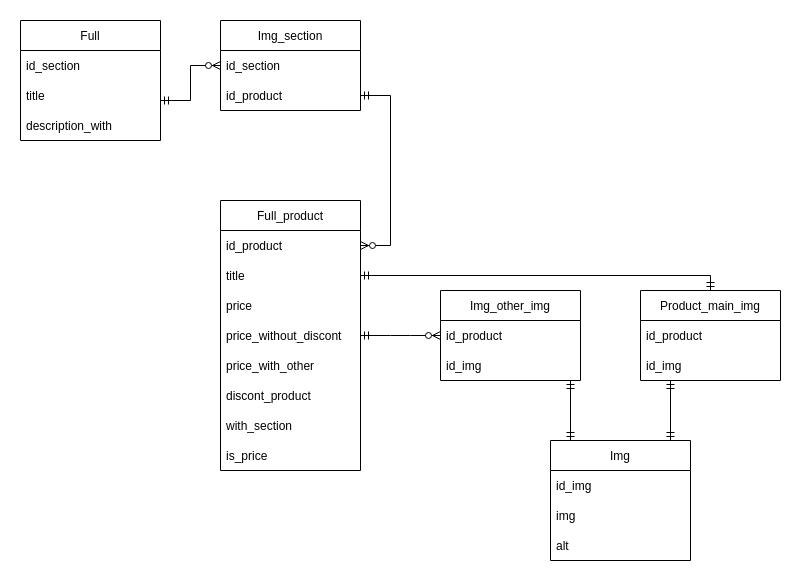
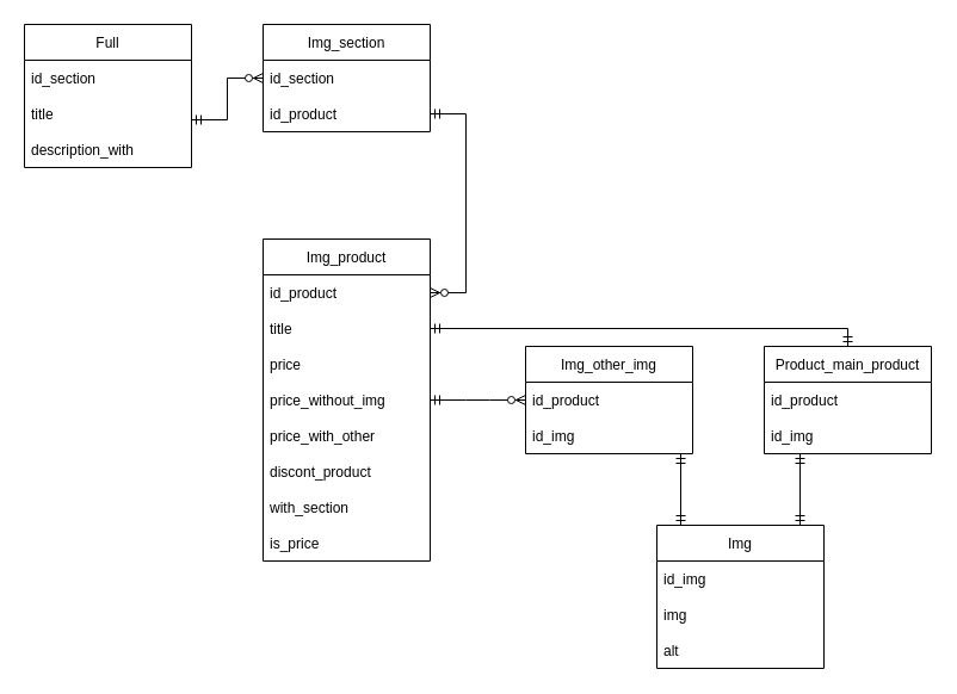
- <mxCell id="9" value="Full_product" style="swimlane;fontStyle=0;childLayout=stackLayout;horizontal=1;startSize=30;horizontalStack=0;resizeParent=1;resizeParentMax=0;resizeLast=0;collapsible=1;marginBottom=0;" parent="1" vertex="1"><mxGeometry x="220" y="200" width="140" height="270" as="geometry" /></mxCell>
+ <mxCell id="9" value="Img_product" style="swimlane;fontStyle=0;childLayout=stackLayout;horizontal=1;startSize=30;horizontalStack=0;resizeParent=1;resizeParentMax=0;resizeLast=0;collapsible=1;marginBottom=0;" parent="1" vertex="1"><mxGeometry x="220" y="200" width="140" height="270" as="geometry" /></mxCell>
- <mxCell id="18" value="Product_main_img" style="swimlane;fontStyle=0;childLayout=stackLayout;horizontal=1;startSize=30;horizontalStack=0;resizeParent=1;resizeParentMax=0;resizeLast=0;collapsible=1;marginBottom=0;" parent="1" vertex="1"><mxGeometry x="640" y="290" width="140" height="90" as="geometry" /></mxCell>
+ <mxCell id="18" value="Product_main_product" style="swimlane;fontStyle=0;childLayout=stackLayout;horizontal=1;startSize=30;horizontalStack=0;resizeParent=1;resizeParentMax=0;resizeLast=0;collapsible=1;marginBottom=0;" parent="1" vertex="1"><mxGeometry x="640" y="290" width="140" height="90" as="geometry" /></mxCell>
- <mxCell id="13" value="price_without_discont" style="text;strokeColor=none;fillColor=none;align=left;verticalAlign=middle;spacingLeft=4;spacingRight=4;overflow=hidden;points=[[0,0.5],[1,0.5]];portConstraint=eastwest;rotatable=0;" parent="9" vertex="1"><mxGeometry y="120" width="140" height="30" as="geometry" /></mxCell>
+ <mxCell id="13" value="price_without_img" style="text;strokeColor=none;fillColor=none;align=left;verticalAlign=middle;spacingLeft=4;spacingRight=4;overflow=hidden;points=[[0,0.5],[1,0.5]];portConstraint=eastwest;rotatable=0;" parent="9" vertex="1"><mxGeometry y="120" width="140" height="30" as="geometry" /></mxCell>
